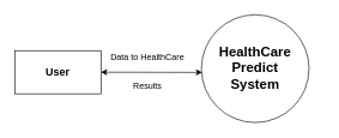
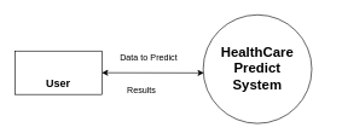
- <mxCell id="6" value="Data to HealthCare" style="text;html=1;strokeColor=none;fillColor=none;align=center;verticalAlign=middle;whiteSpace=wrap;rounded=0;" vertex="1" parent="1"><mxGeometry x="110" y="70" width="190" height="20" as="geometry" /></mxCell>
+ <mxCell id="6" value="Data to Predict" style="text;html=1;strokeColor=none;fillColor=none;align=center;verticalAlign=middle;whiteSpace=wrap;rounded=0;" vertex="1" parent="1"><mxGeometry x="110" y="70" width="190" height="20" as="geometry" /></mxCell>
- <mxCell id="5" value="&lt;b&gt;&lt;font style=&quot;font-size: 15px&quot;&gt;User&lt;/font&gt;&lt;/b&gt;" style="text;html=1;strokeColor=none;fillColor=none;align=center;verticalAlign=middle;whiteSpace=wrap;rounded=0;" vertex="1" parent="1"><mxGeometry x="60" y="90" width="40" height="20" as="geometry" /></mxCell>
+ <mxCell id="5" value="&lt;b&gt;&lt;font style=&quot;font-size: 15px&quot;&gt;User&lt;/font&gt;&lt;/b&gt;" style="text;html=1;strokeColor=none;fillColor=none;align=center;verticalAlign=middle;whiteSpace=wrap;rounded=0;" vertex="1" parent="1"><mxGeometry x="60" y="105" width="40" height="20" as="geometry" /></mxCell>
- <mxCell id="7" value="Results" style="text;html=1;strokeColor=none;fillColor=none;align=center;verticalAlign=middle;whiteSpace=wrap;rounded=0;" vertex="1" parent="1"><mxGeometry x="185" y="110" width="40" height="20" as="geometry" /></mxCell>
+ <mxCell id="7" value="Results" style="text;html=1;strokeColor=none;fillColor=none;align=center;verticalAlign=middle;whiteSpace=wrap;rounded=0;" vertex="1" parent="1"><mxGeometry x="175" y="115" width="40" height="20" as="geometry" /></mxCell>
